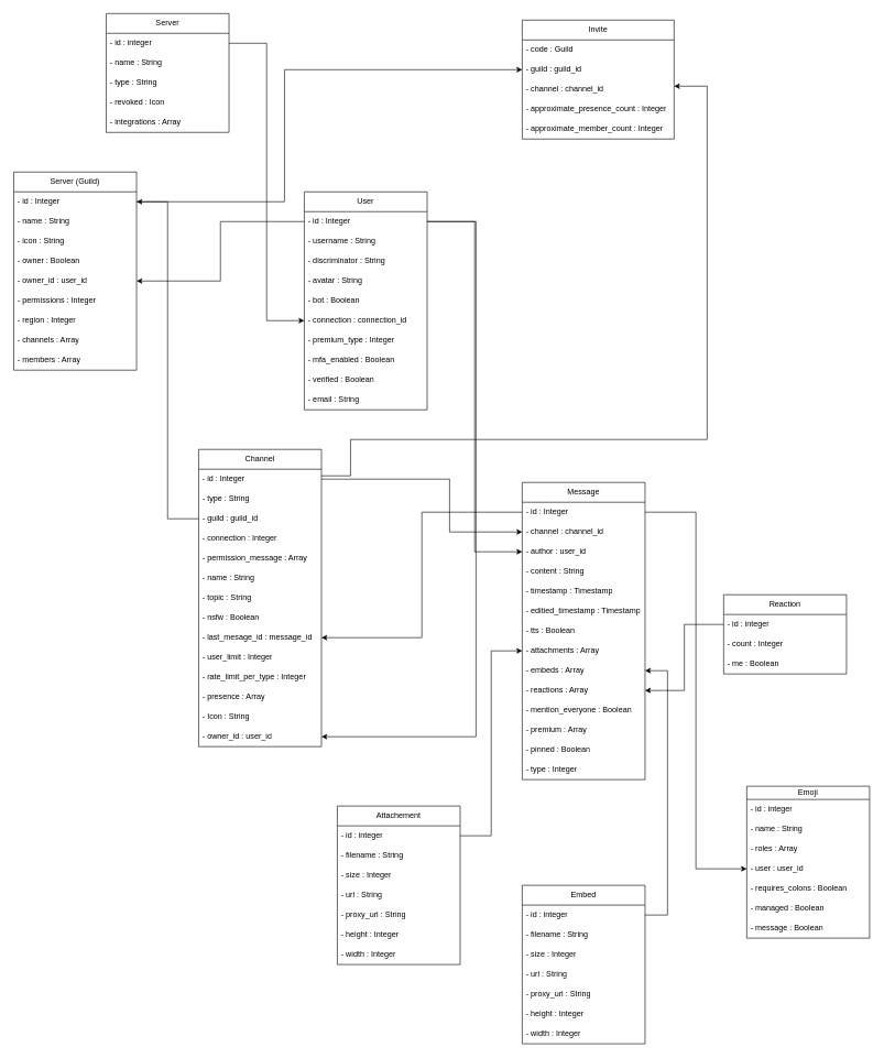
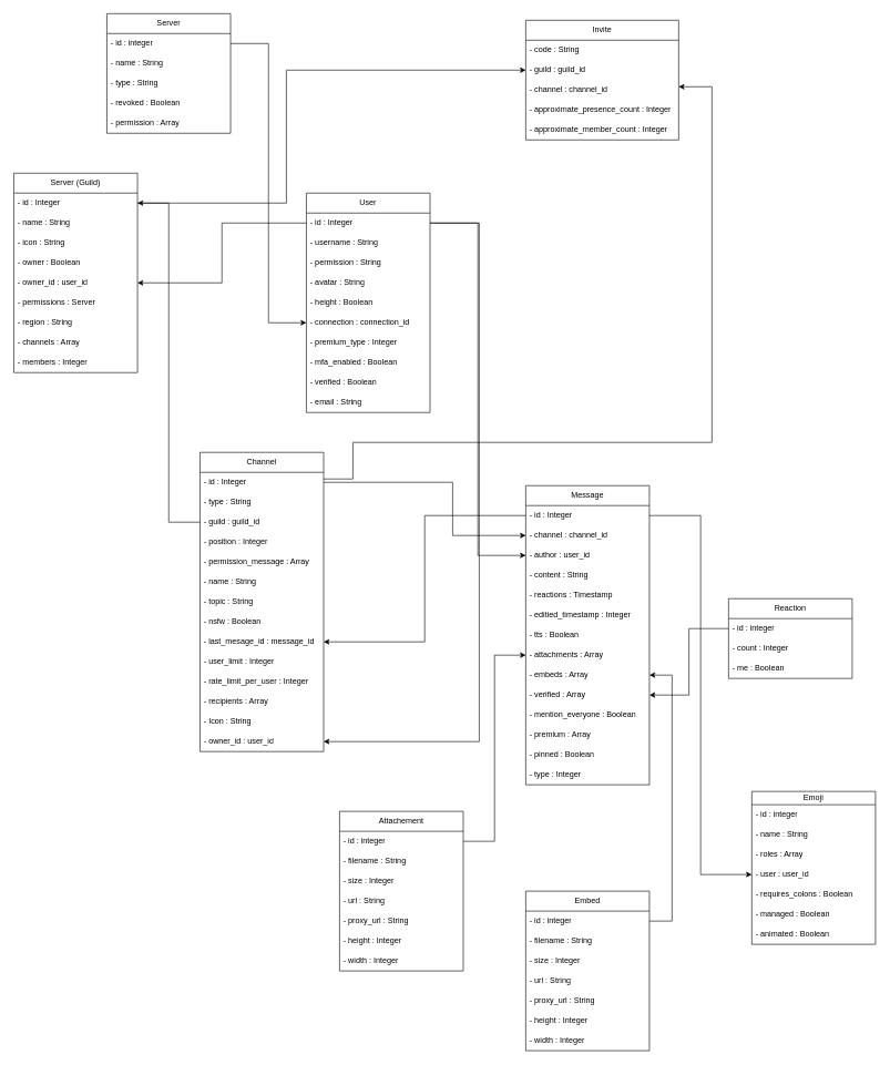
- <mxCell id="99" value="- code : Guild" style="text;strokeColor=none;fillColor=none;align=left;verticalAlign=middle;spacingLeft=4;spacingRight=4;overflow=hidden;points=[[0,0.5],[1,0.5]];portConstraint=eastwest;rotatable=0;whiteSpace=wrap;html=1;" vertex="1" parent="98"><mxGeometry y="30" width="230" height="30" as="geometry" /></mxCell>
+ <mxCell id="99" value="- code : String" style="text;strokeColor=none;fillColor=none;align=left;verticalAlign=middle;spacingLeft=4;spacingRight=4;overflow=hidden;points=[[0,0.5],[1,0.5]];portConstraint=eastwest;rotatable=0;whiteSpace=wrap;html=1;" vertex="1" parent="98"><mxGeometry y="30" width="230" height="30" as="geometry" /></mxCell>
- <mxCell id="28" value="- revoked : Icon" style="text;strokeColor=none;fillColor=none;align=left;verticalAlign=middle;spacingLeft=4;spacingRight=4;overflow=hidden;points=[[0,0.5],[1,0.5]];portConstraint=eastwest;rotatable=0;whiteSpace=wrap;html=1;" vertex="1" parent="24"><mxGeometry y="120" width="186" height="30" as="geometry" /></mxCell>
+ <mxCell id="28" value="- revoked : Boolean" style="text;strokeColor=none;fillColor=none;align=left;verticalAlign=middle;spacingLeft=4;spacingRight=4;overflow=hidden;points=[[0,0.5],[1,0.5]];portConstraint=eastwest;rotatable=0;whiteSpace=wrap;html=1;" vertex="1" parent="24"><mxGeometry y="120" width="186" height="30" as="geometry" /></mxCell>
- <mxCell id="29" value="- integrations : Array" style="text;strokeColor=none;fillColor=none;align=left;verticalAlign=middle;spacingLeft=4;spacingRight=4;overflow=hidden;points=[[0,0.5],[1,0.5]];portConstraint=eastwest;rotatable=0;whiteSpace=wrap;html=1;" vertex="1" parent="24"><mxGeometry y="150" width="186" height="30" as="geometry" /></mxCell>
+ <mxCell id="29" value="- permission : Array" style="text;strokeColor=none;fillColor=none;align=left;verticalAlign=middle;spacingLeft=4;spacingRight=4;overflow=hidden;points=[[0,0.5],[1,0.5]];portConstraint=eastwest;rotatable=0;whiteSpace=wrap;html=1;" vertex="1" parent="24"><mxGeometry y="150" width="186" height="30" as="geometry" /></mxCell>
- <mxCell id="5" value="- discriminator : String" style="text;strokeColor=none;fillColor=none;align=left;verticalAlign=middle;spacingLeft=4;spacingRight=4;overflow=hidden;points=[[0,0.5],[1,0.5]];portConstraint=eastwest;rotatable=0;whiteSpace=wrap;html=1;" vertex="1" parent="2"><mxGeometry y="90" width="186" height="30" as="geometry" /></mxCell>
+ <mxCell id="5" value="- permission : String" style="text;strokeColor=none;fillColor=none;align=left;verticalAlign=middle;spacingLeft=4;spacingRight=4;overflow=hidden;points=[[0,0.5],[1,0.5]];portConstraint=eastwest;rotatable=0;whiteSpace=wrap;html=1;" vertex="1" parent="2"><mxGeometry y="90" width="186" height="30" as="geometry" /></mxCell>
- <mxCell id="19" value="- permissions : Integer" style="text;strokeColor=none;fillColor=none;align=left;verticalAlign=middle;spacingLeft=4;spacingRight=4;overflow=hidden;points=[[0,0.5],[1,0.5]];portConstraint=eastwest;rotatable=0;whiteSpace=wrap;html=1;" vertex="1" parent="13"><mxGeometry y="180" width="186" height="30" as="geometry" /></mxCell>
+ <mxCell id="19" value="- permissions : Server" style="text;strokeColor=none;fillColor=none;align=left;verticalAlign=middle;spacingLeft=4;spacingRight=4;overflow=hidden;points=[[0,0.5],[1,0.5]];portConstraint=eastwest;rotatable=0;whiteSpace=wrap;html=1;" vertex="1" parent="13"><mxGeometry y="180" width="186" height="30" as="geometry" /></mxCell>
- <mxCell id="7" value="- bot : Boolean" style="text;strokeColor=none;fillColor=none;align=left;verticalAlign=middle;spacingLeft=4;spacingRight=4;overflow=hidden;points=[[0,0.5],[1,0.5]];portConstraint=eastwest;rotatable=0;whiteSpace=wrap;html=1;" vertex="1" parent="2"><mxGeometry y="150" width="186" height="30" as="geometry" /></mxCell>
+ <mxCell id="7" value="- height : Boolean" style="text;strokeColor=none;fillColor=none;align=left;verticalAlign=middle;spacingLeft=4;spacingRight=4;overflow=hidden;points=[[0,0.5],[1,0.5]];portConstraint=eastwest;rotatable=0;whiteSpace=wrap;html=1;" vertex="1" parent="2"><mxGeometry y="150" width="186" height="30" as="geometry" /></mxCell>
- <mxCell id="20" value="- region : Integer" style="text;strokeColor=none;fillColor=none;align=left;verticalAlign=middle;spacingLeft=4;spacingRight=4;overflow=hidden;points=[[0,0.5],[1,0.5]];portConstraint=eastwest;rotatable=0;whiteSpace=wrap;html=1;" vertex="1" parent="13"><mxGeometry y="210" width="186" height="30" as="geometry" /></mxCell>
+ <mxCell id="20" value="- region : String" style="text;strokeColor=none;fillColor=none;align=left;verticalAlign=middle;spacingLeft=4;spacingRight=4;overflow=hidden;points=[[0,0.5],[1,0.5]];portConstraint=eastwest;rotatable=0;whiteSpace=wrap;html=1;" vertex="1" parent="13"><mxGeometry y="210" width="186" height="30" as="geometry" /></mxCell>
- <mxCell id="22" value="- members : Array" style="text;strokeColor=none;fillColor=none;align=left;verticalAlign=middle;spacingLeft=4;spacingRight=4;overflow=hidden;points=[[0,0.5],[1,0.5]];portConstraint=eastwest;rotatable=0;whiteSpace=wrap;html=1;" vertex="1" parent="13"><mxGeometry y="270" width="186" height="30" as="geometry" /></mxCell>
+ <mxCell id="22" value="- members : Integer" style="text;strokeColor=none;fillColor=none;align=left;verticalAlign=middle;spacingLeft=4;spacingRight=4;overflow=hidden;points=[[0,0.5],[1,0.5]];portConstraint=eastwest;rotatable=0;whiteSpace=wrap;html=1;" vertex="1" parent="13"><mxGeometry y="270" width="186" height="30" as="geometry" /></mxCell>
- <mxCell id="34" value="- connection : Integer" style="text;strokeColor=none;fillColor=none;align=left;verticalAlign=middle;spacingLeft=4;spacingRight=4;overflow=hidden;points=[[0,0.5],[1,0.5]];portConstraint=eastwest;rotatable=0;whiteSpace=wrap;html=1;" vertex="1" parent="30"><mxGeometry y="120" width="186" height="30" as="geometry" /></mxCell>
+ <mxCell id="34" value="- position : Integer" style="text;strokeColor=none;fillColor=none;align=left;verticalAlign=middle;spacingLeft=4;spacingRight=4;overflow=hidden;points=[[0,0.5],[1,0.5]];portConstraint=eastwest;rotatable=0;whiteSpace=wrap;html=1;" vertex="1" parent="30"><mxGeometry y="120" width="186" height="30" as="geometry" /></mxCell>
- <mxCell id="52" value="- timestamp : Timestamp" style="text;strokeColor=none;fillColor=none;align=left;verticalAlign=middle;spacingLeft=4;spacingRight=4;overflow=hidden;points=[[0,0.5],[1,0.5]];portConstraint=eastwest;rotatable=0;whiteSpace=wrap;html=1;" vertex="1" parent="47"><mxGeometry y="150" width="186" height="30" as="geometry" /></mxCell>
+ <mxCell id="52" value="- reactions : Timestamp" style="text;strokeColor=none;fillColor=none;align=left;verticalAlign=middle;spacingLeft=4;spacingRight=4;overflow=hidden;points=[[0,0.5],[1,0.5]];portConstraint=eastwest;rotatable=0;whiteSpace=wrap;html=1;" vertex="1" parent="47"><mxGeometry y="150" width="186" height="30" as="geometry" /></mxCell>
- <mxCell id="53" value="- editied_timestamp : Timestamp" style="text;strokeColor=none;fillColor=none;align=left;verticalAlign=middle;spacingLeft=4;spacingRight=4;overflow=hidden;points=[[0,0.5],[1,0.5]];portConstraint=eastwest;rotatable=0;whiteSpace=wrap;html=1;" vertex="1" parent="47"><mxGeometry y="180" width="186" height="30" as="geometry" /></mxCell>
+ <mxCell id="53" value="- editied_timestamp : Integer" style="text;strokeColor=none;fillColor=none;align=left;verticalAlign=middle;spacingLeft=4;spacingRight=4;overflow=hidden;points=[[0,0.5],[1,0.5]];portConstraint=eastwest;rotatable=0;whiteSpace=wrap;html=1;" vertex="1" parent="47"><mxGeometry y="180" width="186" height="30" as="geometry" /></mxCell>
- <mxCell id="41" value="- rate_limit_per_type : Integer" style="text;strokeColor=none;fillColor=none;align=left;verticalAlign=middle;spacingLeft=4;spacingRight=4;overflow=hidden;points=[[0,0.5],[1,0.5]];portConstraint=eastwest;rotatable=0;whiteSpace=wrap;html=1;" vertex="1" parent="30"><mxGeometry y="330" width="186" height="30" as="geometry" /></mxCell>
+ <mxCell id="41" value="- rate_limit_per_user : Integer" style="text;strokeColor=none;fillColor=none;align=left;verticalAlign=middle;spacingLeft=4;spacingRight=4;overflow=hidden;points=[[0,0.5],[1,0.5]];portConstraint=eastwest;rotatable=0;whiteSpace=wrap;html=1;" vertex="1" parent="30"><mxGeometry y="330" width="186" height="30" as="geometry" /></mxCell>
- <mxCell id="57" value="- reactions : Array" style="text;strokeColor=none;fillColor=none;align=left;verticalAlign=middle;spacingLeft=4;spacingRight=4;overflow=hidden;points=[[0,0.5],[1,0.5]];portConstraint=eastwest;rotatable=0;whiteSpace=wrap;html=1;" vertex="1" parent="47"><mxGeometry y="300" width="186" height="30" as="geometry" /></mxCell>
+ <mxCell id="57" value="- verified : Array" style="text;strokeColor=none;fillColor=none;align=left;verticalAlign=middle;spacingLeft=4;spacingRight=4;overflow=hidden;points=[[0,0.5],[1,0.5]];portConstraint=eastwest;rotatable=0;whiteSpace=wrap;html=1;" vertex="1" parent="47"><mxGeometry y="300" width="186" height="30" as="geometry" /></mxCell>
- <mxCell id="42" value="- presence : Array" style="text;strokeColor=none;fillColor=none;align=left;verticalAlign=middle;spacingLeft=4;spacingRight=4;overflow=hidden;points=[[0,0.5],[1,0.5]];portConstraint=eastwest;rotatable=0;whiteSpace=wrap;html=1;" vertex="1" parent="30"><mxGeometry y="360" width="186" height="30" as="geometry" /></mxCell>
+ <mxCell id="42" value="- recipients : Array" style="text;strokeColor=none;fillColor=none;align=left;verticalAlign=middle;spacingLeft=4;spacingRight=4;overflow=hidden;points=[[0,0.5],[1,0.5]];portConstraint=eastwest;rotatable=0;whiteSpace=wrap;html=1;" vertex="1" parent="30"><mxGeometry y="360" width="186" height="30" as="geometry" /></mxCell>
- <mxCell id="91" value="- message : Boolean" style="text;strokeColor=none;fillColor=none;align=left;verticalAlign=middle;spacingLeft=4;spacingRight=4;overflow=hidden;points=[[0,0.5],[1,0.5]];portConstraint=eastwest;rotatable=0;whiteSpace=wrap;html=1;" vertex="1" parent="84"><mxGeometry y="200" width="186" height="30" as="geometry" /></mxCell>
+ <mxCell id="91" value="- animated : Boolean" style="text;strokeColor=none;fillColor=none;align=left;verticalAlign=middle;spacingLeft=4;spacingRight=4;overflow=hidden;points=[[0,0.5],[1,0.5]];portConstraint=eastwest;rotatable=0;whiteSpace=wrap;html=1;" vertex="1" parent="84"><mxGeometry y="200" width="186" height="30" as="geometry" /></mxCell>
